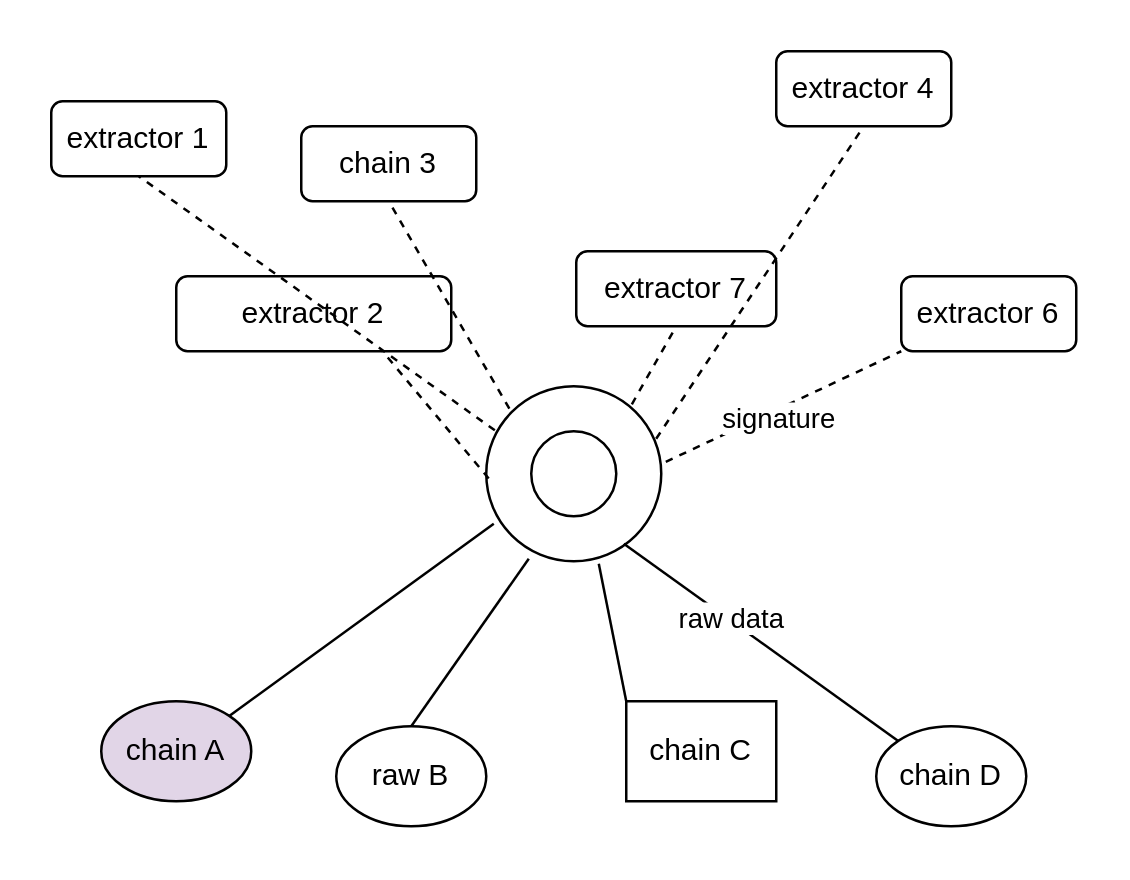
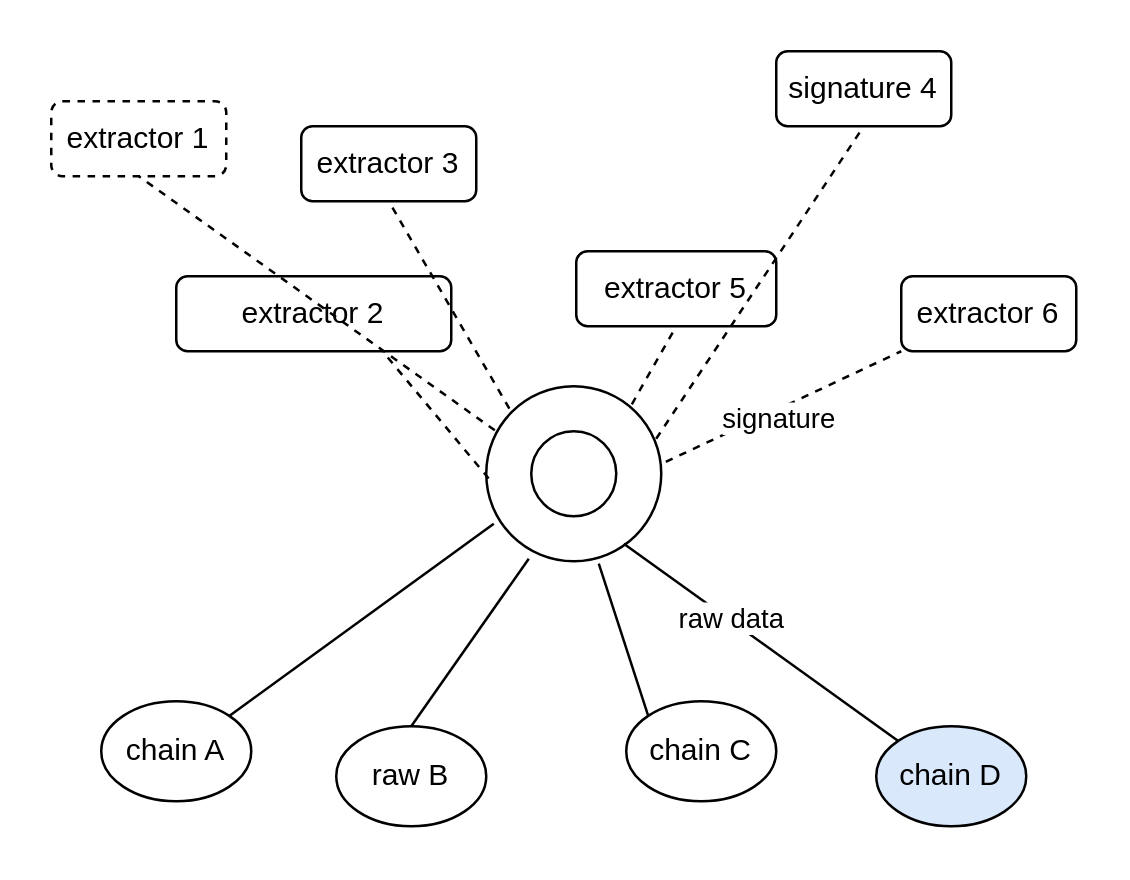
- <mxCell id="7" value="extractor 4" style="rounded=1;whiteSpace=wrap;html=1;" vertex="1" parent="1"><mxGeometry x="310" y="20" width="70" height="30" as="geometry" /></mxCell>
+ <mxCell id="7" value="signature 4" style="rounded=1;whiteSpace=wrap;html=1;" vertex="1" parent="1"><mxGeometry x="310" y="20" width="70" height="30" as="geometry" /></mxCell>
- <mxCell id="5" value="extractor 1" style="rounded=1;whiteSpace=wrap;html=1;" vertex="1" parent="1"><mxGeometry x="20" y="40" width="70" height="30" as="geometry" /></mxCell>
+ <mxCell id="5" value="extractor 1" style="rounded=1;whiteSpace=wrap;html=1;dashed=1;" vertex="1" parent="1"><mxGeometry x="20" y="40" width="70" height="30" as="geometry" /></mxCell>
- <mxCell id="6" value="chain 3" style="rounded=1;whiteSpace=wrap;html=1;" vertex="1" parent="1"><mxGeometry x="120" y="50" width="70" height="30" as="geometry" /></mxCell>
+ <mxCell id="6" value="extractor 3" style="rounded=1;whiteSpace=wrap;html=1;" vertex="1" parent="1"><mxGeometry x="120" y="50" width="70" height="30" as="geometry" /></mxCell>
- <mxCell id="12" value="extractor 7" style="rounded=1;whiteSpace=wrap;html=1;" vertex="1" parent="1"><mxGeometry x="230" y="100" width="80" height="30" as="geometry" /></mxCell>
+ <mxCell id="12" value="extractor 5" style="rounded=1;whiteSpace=wrap;html=1;" vertex="1" parent="1"><mxGeometry x="230" y="100" width="80" height="30" as="geometry" /></mxCell>
- <mxCell id="3" value="chain A" style="ellipse;whiteSpace=wrap;html=1;fillColor=#e1d5e7;" vertex="1" parent="1"><mxGeometry x="40" y="280" width="60" height="40" as="geometry" /></mxCell>
+ <mxCell id="3" value="chain A" style="ellipse;whiteSpace=wrap;html=1;" vertex="1" parent="1"><mxGeometry x="40" y="280" width="60" height="40" as="geometry" /></mxCell>
- <mxCell id="10" value="chain C" style="whiteSpace=wrap;html=1;rounded=0;" vertex="1" parent="1"><mxGeometry x="250" y="280" width="60" height="40" as="geometry" /></mxCell>
+ <mxCell id="10" value="chain C" style="ellipse;whiteSpace=wrap;html=1;" vertex="1" parent="1"><mxGeometry x="250" y="280" width="60" height="40" as="geometry" /></mxCell>
- <mxCell id="9" value="chain D" style="ellipse;whiteSpace=wrap;html=1;" vertex="1" parent="1"><mxGeometry x="350" y="290" width="60" height="40" as="geometry" /></mxCell>
+ <mxCell id="9" value="chain D" style="ellipse;whiteSpace=wrap;html=1;fillColor=#dae8fc;" vertex="1" parent="1"><mxGeometry x="350" y="290" width="60" height="40" as="geometry" /></mxCell>
